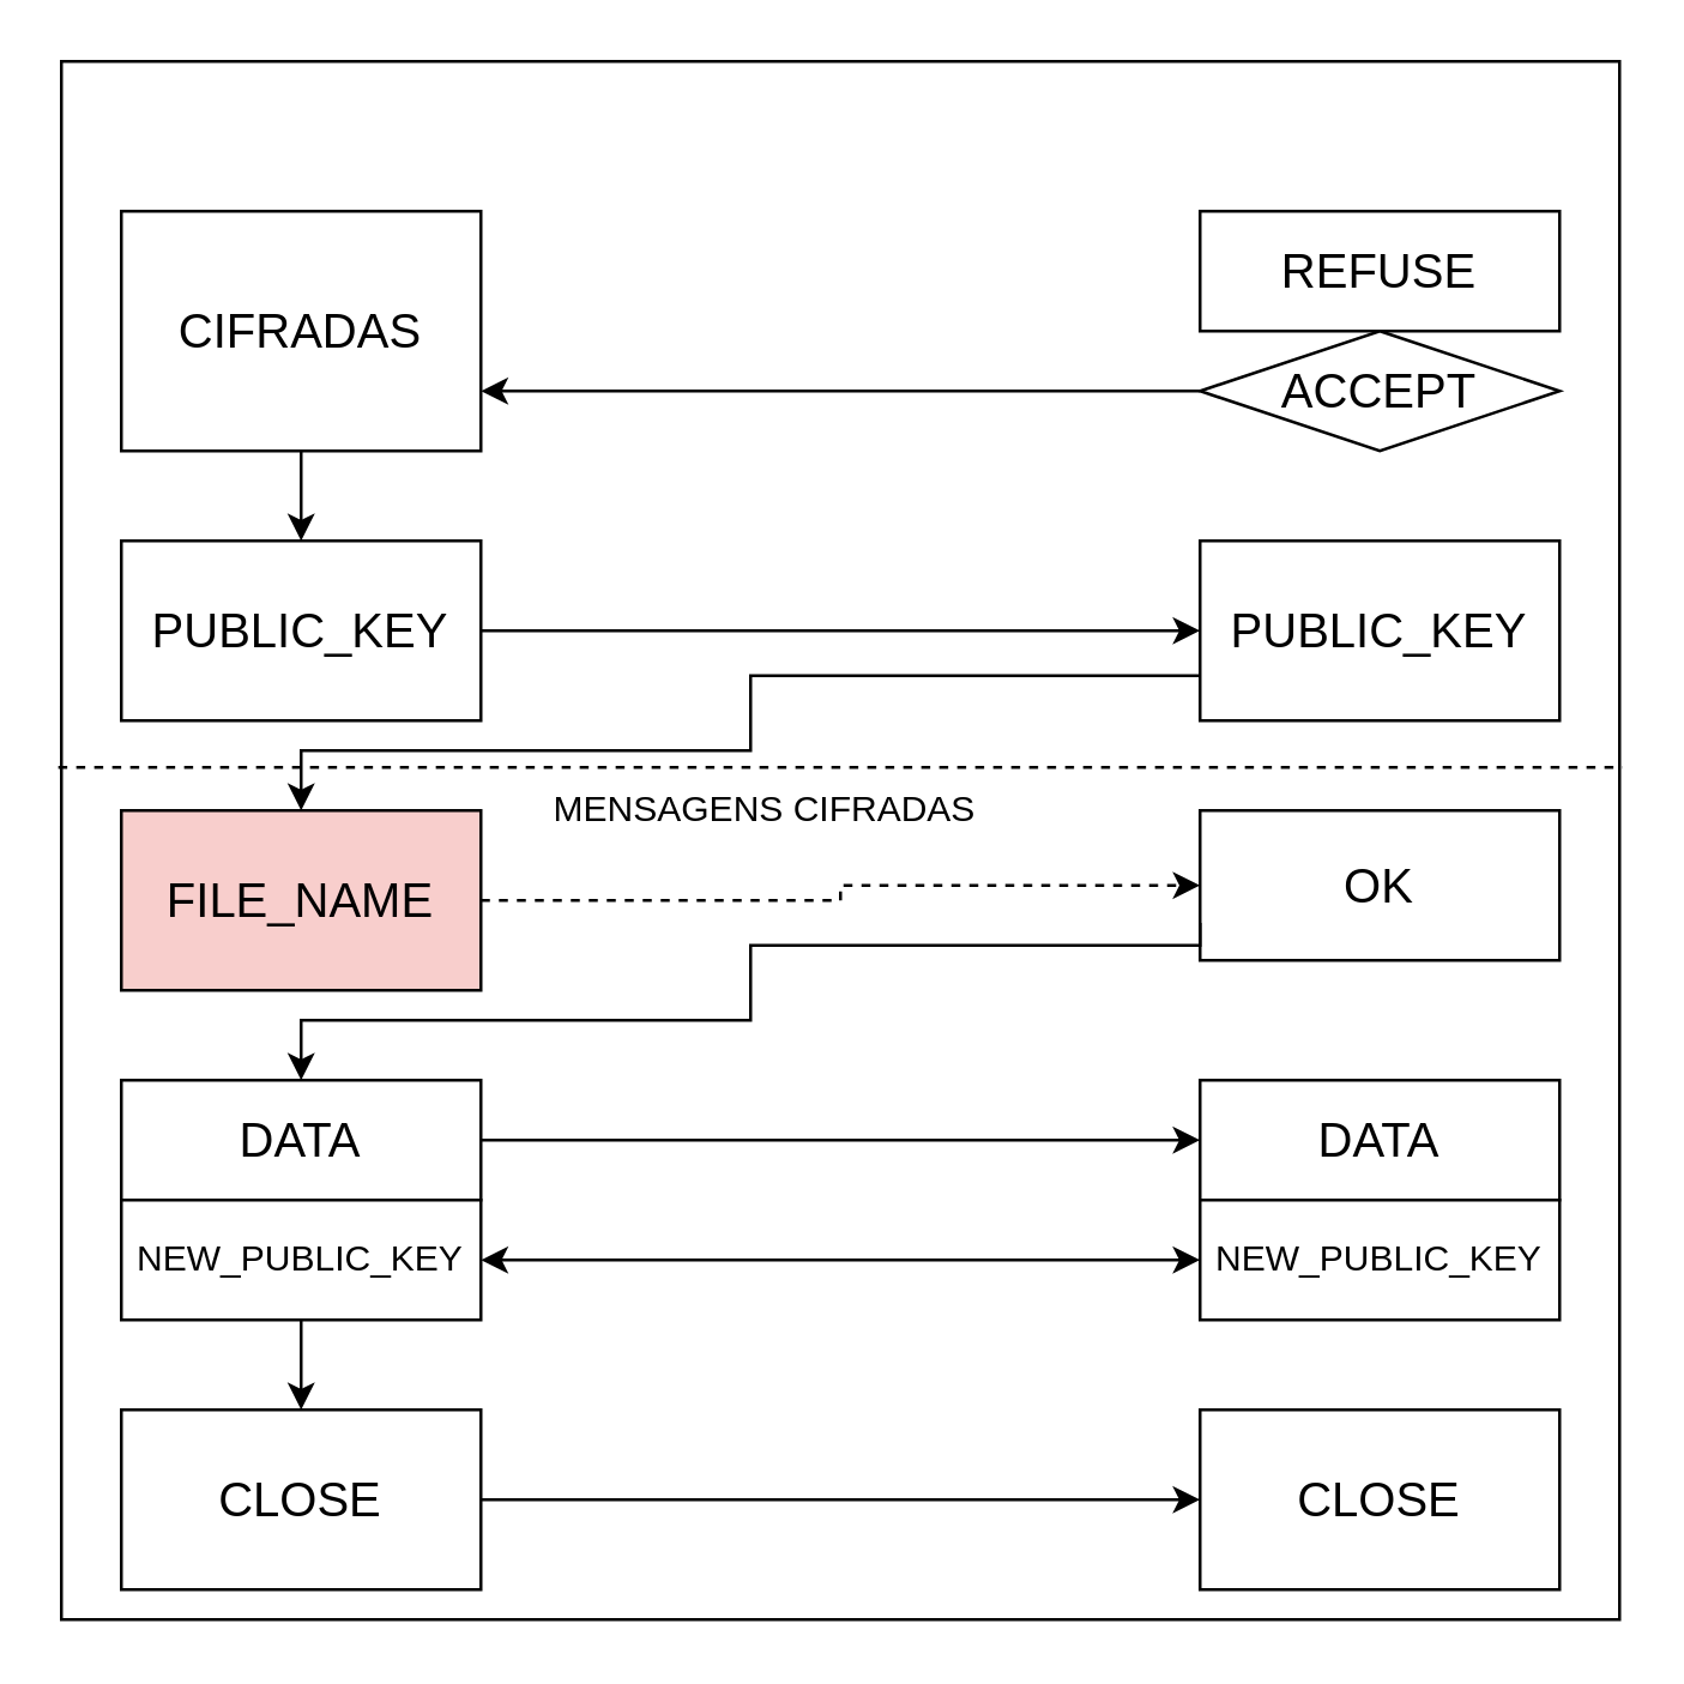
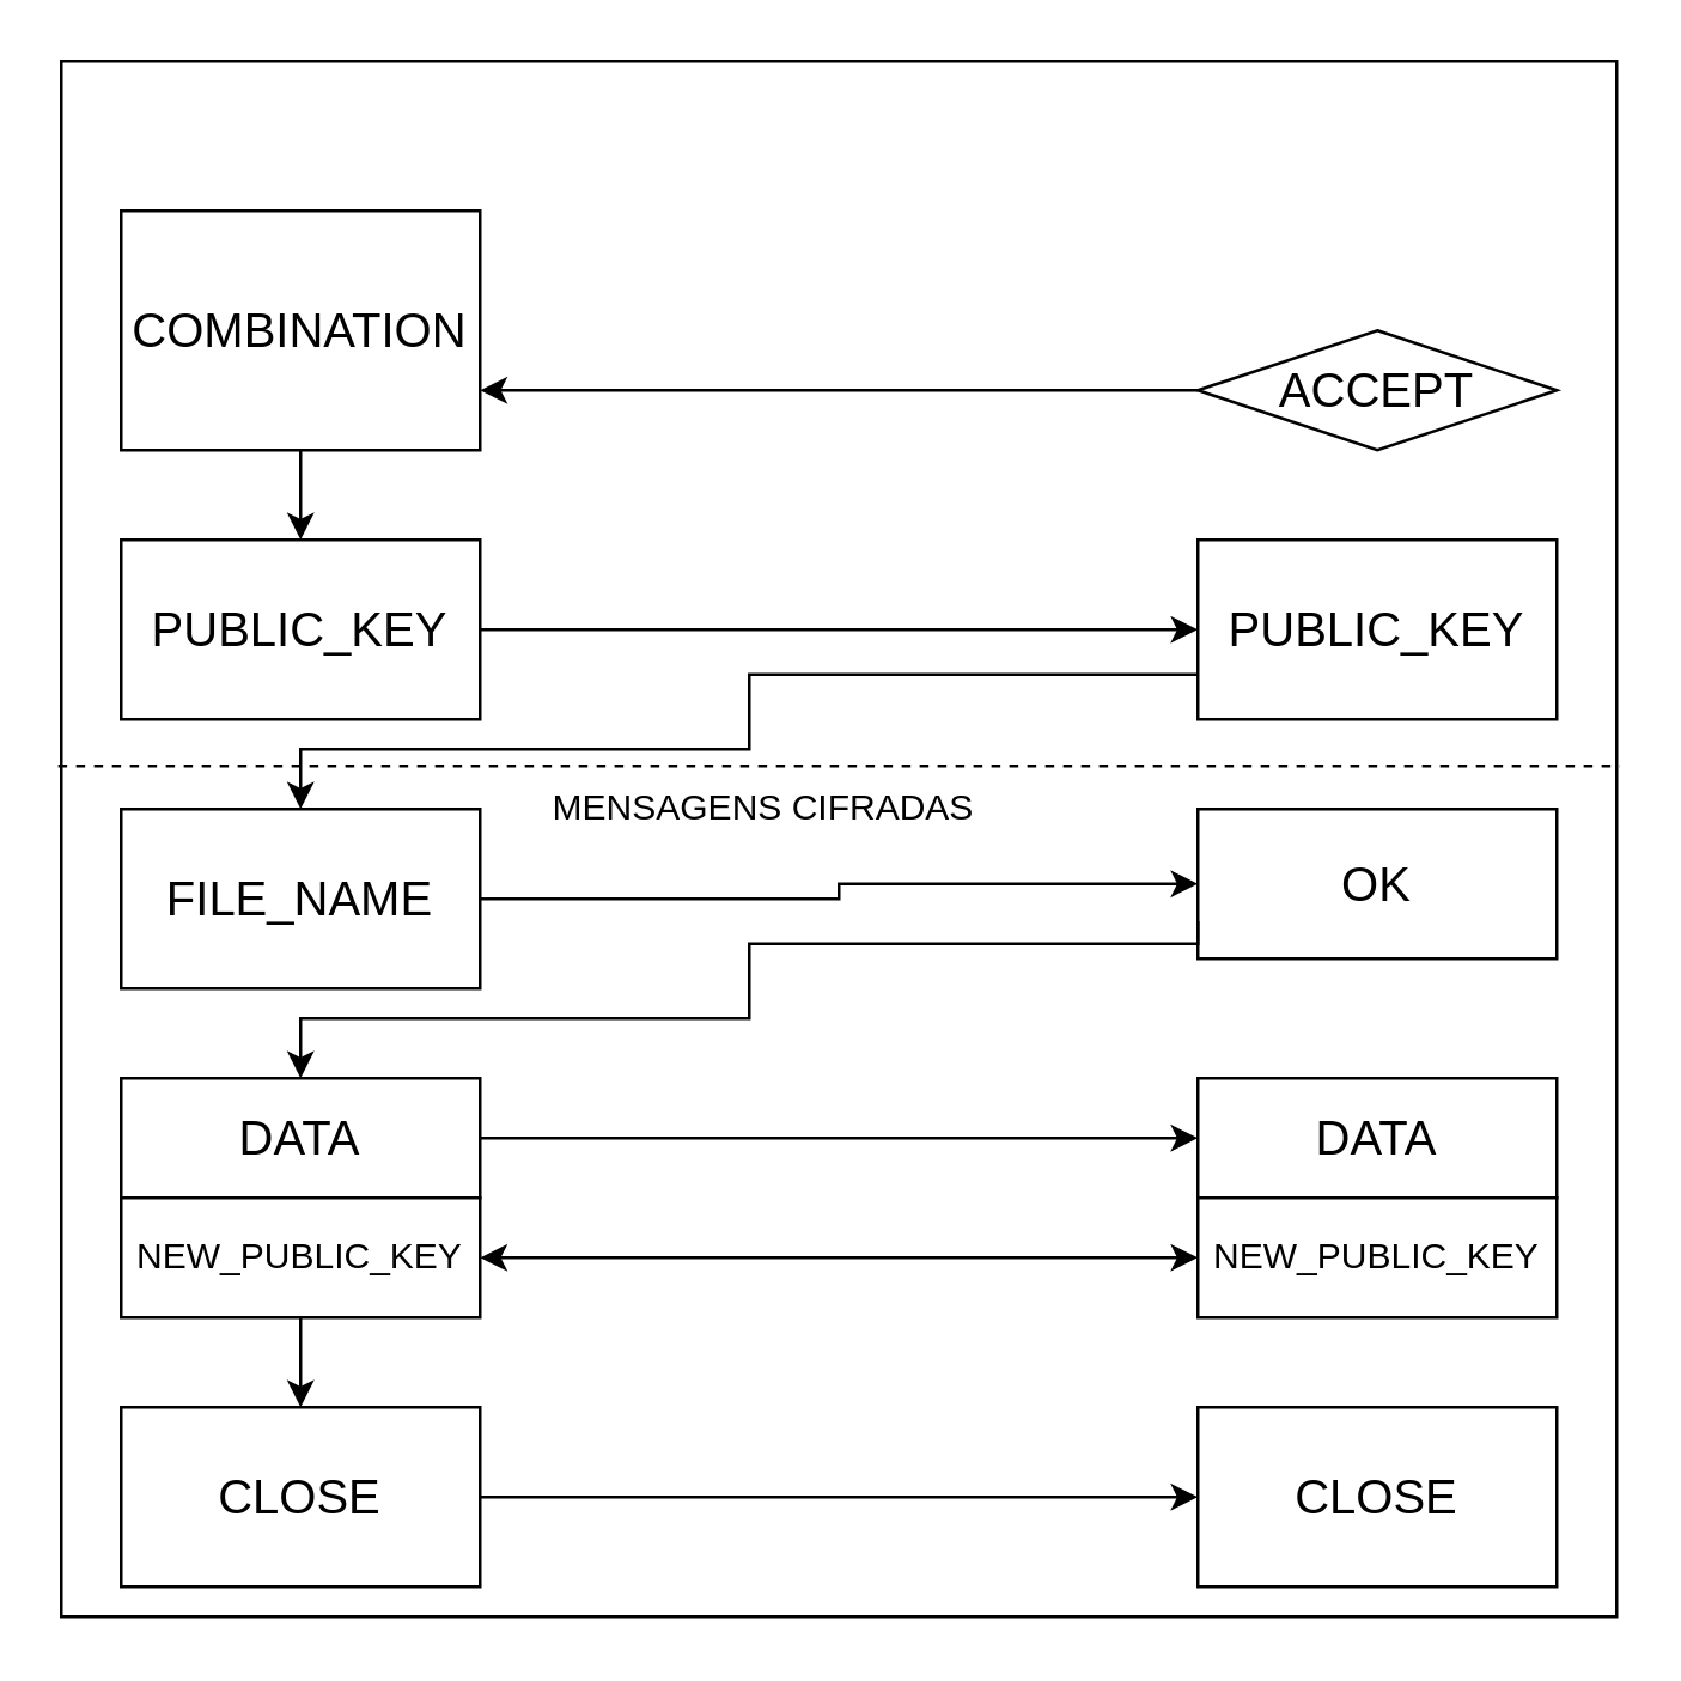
- <mxCell id="9" value="&lt;span id=&quot;docs-internal-guid-9697f642-7fff-8375-eb5f-e47c7b00f696&quot;&gt;&lt;span style=&quot;font-size: 12pt ; font-family: &amp;#34;arial&amp;#34; ; background-color: transparent ; vertical-align: baseline ; white-space: pre-wrap&quot;&gt;REFUSE&lt;/span&gt;&lt;/span&gt;" style="rounded=0;whiteSpace=wrap;html=1;" vertex="1" parent="1"><mxGeometry x="400" y="70" width="120" height="40" as="geometry" /></mxCell>
- <mxCell id="3" value="&lt;span id=&quot;docs-internal-guid-f65b3e3f-7fff-59c5-c87c-b37e89200edb&quot;&gt;&lt;span style=&quot;font-size: 12pt ; font-family: &amp;#34;arial&amp;#34; ; background-color: transparent ; vertical-align: baseline ; white-space: pre-wrap&quot;&gt;CIFRADAS&lt;/span&gt;&lt;/span&gt;" style="rounded=0;whiteSpace=wrap;html=1;" vertex="1" parent="1"><mxGeometry x="40" y="70" width="120" height="80" as="geometry" /></mxCell>
+ <mxCell id="3" value="&lt;span id=&quot;docs-internal-guid-f65b3e3f-7fff-59c5-c87c-b37e89200edb&quot;&gt;&lt;span style=&quot;font-size: 12pt ; font-family: &amp;#34;arial&amp;#34; ; background-color: transparent ; vertical-align: baseline ; white-space: pre-wrap&quot;&gt;COMBINATION&lt;/span&gt;&lt;/span&gt;" style="rounded=0;whiteSpace=wrap;html=1;" vertex="1" parent="1"><mxGeometry x="40" y="70" width="120" height="80" as="geometry" /></mxCell>
- <mxCell id="13" value="" style="edgeStyle=orthogonalEdgeStyle;rounded=0;orthogonalLoop=1;jettySize=auto;html=1;entryX=0;entryY=0.5;entryDx=0;entryDy=0;exitX=1;exitY=0.5;exitDx=0;exitDy=0;dashed=1;" edge="1" parent="1" target="14" source="8"><mxGeometry relative="1" as="geometry"><mxPoint x="160" y="310.19" as="sourcePoint" /></mxGeometry></mxCell>
+ <mxCell id="13" value="" style="edgeStyle=orthogonalEdgeStyle;rounded=0;orthogonalLoop=1;jettySize=auto;html=1;entryX=0;entryY=0.5;entryDx=0;entryDy=0;exitX=1;exitY=0.5;exitDx=0;exitDy=0;" edge="1" parent="1" target="14" source="8"><mxGeometry relative="1" as="geometry"><mxPoint x="160" y="310.19" as="sourcePoint" /></mxGeometry></mxCell>
- <mxCell id="8" value="&lt;span id=&quot;docs-internal-guid-48072aae-7fff-1109-c165-fed01bdb41fe&quot;&gt;&lt;span style=&quot;font-size: 12pt ; font-family: &amp;#34;arial&amp;#34; ; background-color: transparent ; vertical-align: baseline ; white-space: pre-wrap&quot;&gt;FILE_NAME&lt;/span&gt;&lt;/span&gt;" style="rounded=0;whiteSpace=wrap;html=1;fillColor=#f8cecc;" vertex="1" parent="1"><mxGeometry x="40" y="270" width="120" height="60" as="geometry" /></mxCell>
+ <mxCell id="8" value="&lt;span id=&quot;docs-internal-guid-48072aae-7fff-1109-c165-fed01bdb41fe&quot;&gt;&lt;span style=&quot;font-size: 12pt ; font-family: &amp;#34;arial&amp;#34; ; background-color: transparent ; vertical-align: baseline ; white-space: pre-wrap&quot;&gt;FILE_NAME&lt;/span&gt;&lt;/span&gt;" style="rounded=0;whiteSpace=wrap;html=1;" vertex="1" parent="1"><mxGeometry x="40" y="270" width="120" height="60" as="geometry" /></mxCell>
